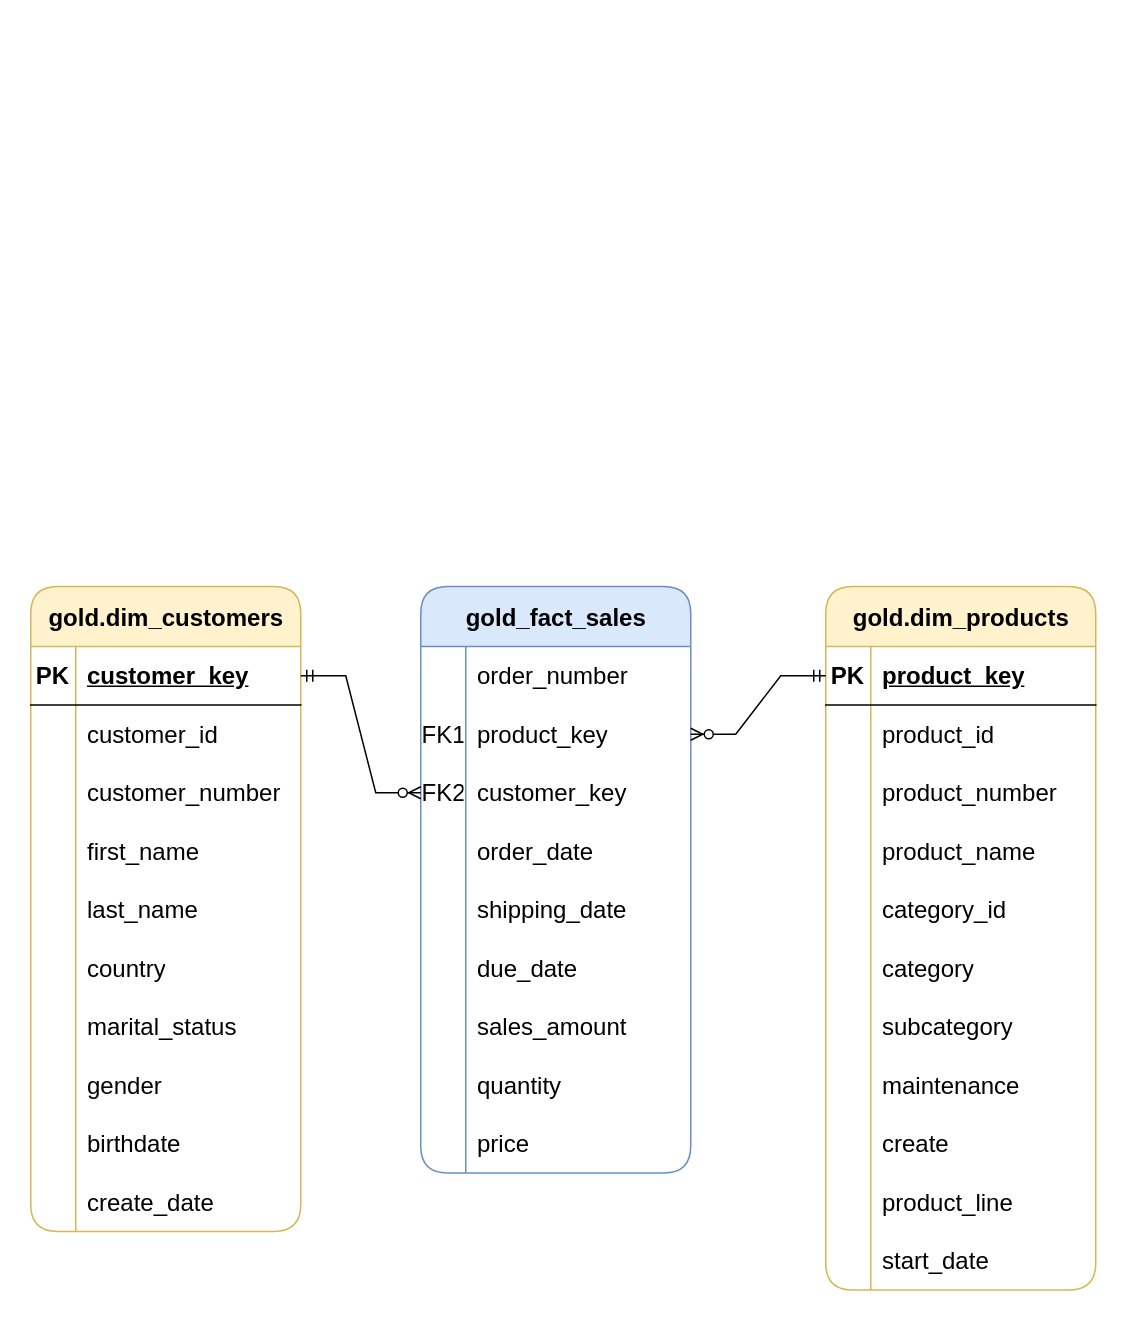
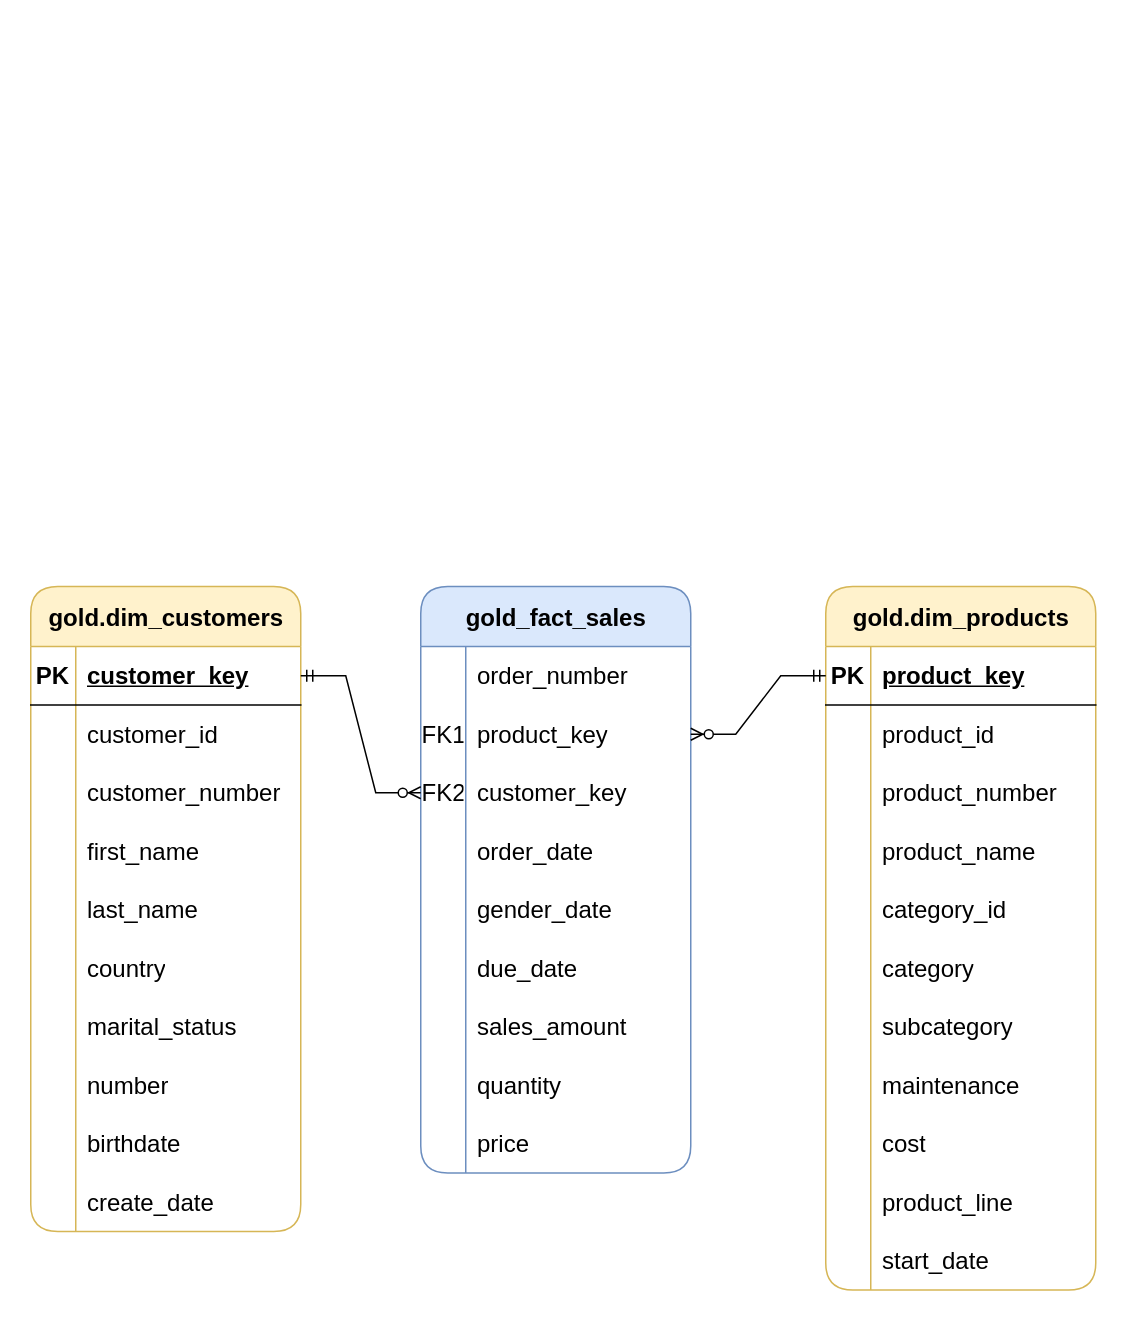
- <mxCell id="82" value="shipping_date" style="shape=partialRectangle;connectable=0;fillColor=none;top=0;left=0;bottom=0;right=0;align=left;spacingLeft=6;overflow=hidden;whiteSpace=wrap;html=1;fontSize=16;" vertex="1" parent="80"><mxGeometry x="30" width="150" height="39" as="geometry"><mxRectangle width="150" height="39" as="alternateBounds" /></mxGeometry></mxCell>
+ <mxCell id="82" value="gender_date" style="shape=partialRectangle;connectable=0;fillColor=none;top=0;left=0;bottom=0;right=0;align=left;spacingLeft=6;overflow=hidden;whiteSpace=wrap;html=1;fontSize=16;" vertex="1" parent="80"><mxGeometry x="30" width="150" height="39" as="geometry"><mxRectangle width="150" height="39" as="alternateBounds" /></mxGeometry></mxCell>
- <mxCell id="26" value="gender" style="shape=partialRectangle;connectable=0;fillColor=none;top=0;left=0;bottom=0;right=0;align=left;spacingLeft=6;overflow=hidden;whiteSpace=wrap;html=1;fontSize=16;" vertex="1" parent="24"><mxGeometry x="30" width="150" height="39" as="geometry"><mxRectangle width="150" height="39" as="alternateBounds" /></mxGeometry></mxCell>
+ <mxCell id="26" value="number" style="shape=partialRectangle;connectable=0;fillColor=none;top=0;left=0;bottom=0;right=0;align=left;spacingLeft=6;overflow=hidden;whiteSpace=wrap;html=1;fontSize=16;" vertex="1" parent="24"><mxGeometry x="30" width="150" height="39" as="geometry"><mxRectangle width="150" height="39" as="alternateBounds" /></mxGeometry></mxCell>
- <mxCell id="60" value="create" style="shape=partialRectangle;connectable=0;fillColor=none;top=0;left=0;bottom=0;right=0;align=left;spacingLeft=6;overflow=hidden;whiteSpace=wrap;html=1;fontSize=16;" vertex="1" parent="58"><mxGeometry x="30" width="150" height="39" as="geometry"><mxRectangle width="150" height="39" as="alternateBounds" /></mxGeometry></mxCell>
+ <mxCell id="60" value="cost" style="shape=partialRectangle;connectable=0;fillColor=none;top=0;left=0;bottom=0;right=0;align=left;spacingLeft=6;overflow=hidden;whiteSpace=wrap;html=1;fontSize=16;" vertex="1" parent="58"><mxGeometry x="30" width="150" height="39" as="geometry"><mxRectangle width="150" height="39" as="alternateBounds" /></mxGeometry></mxCell>
